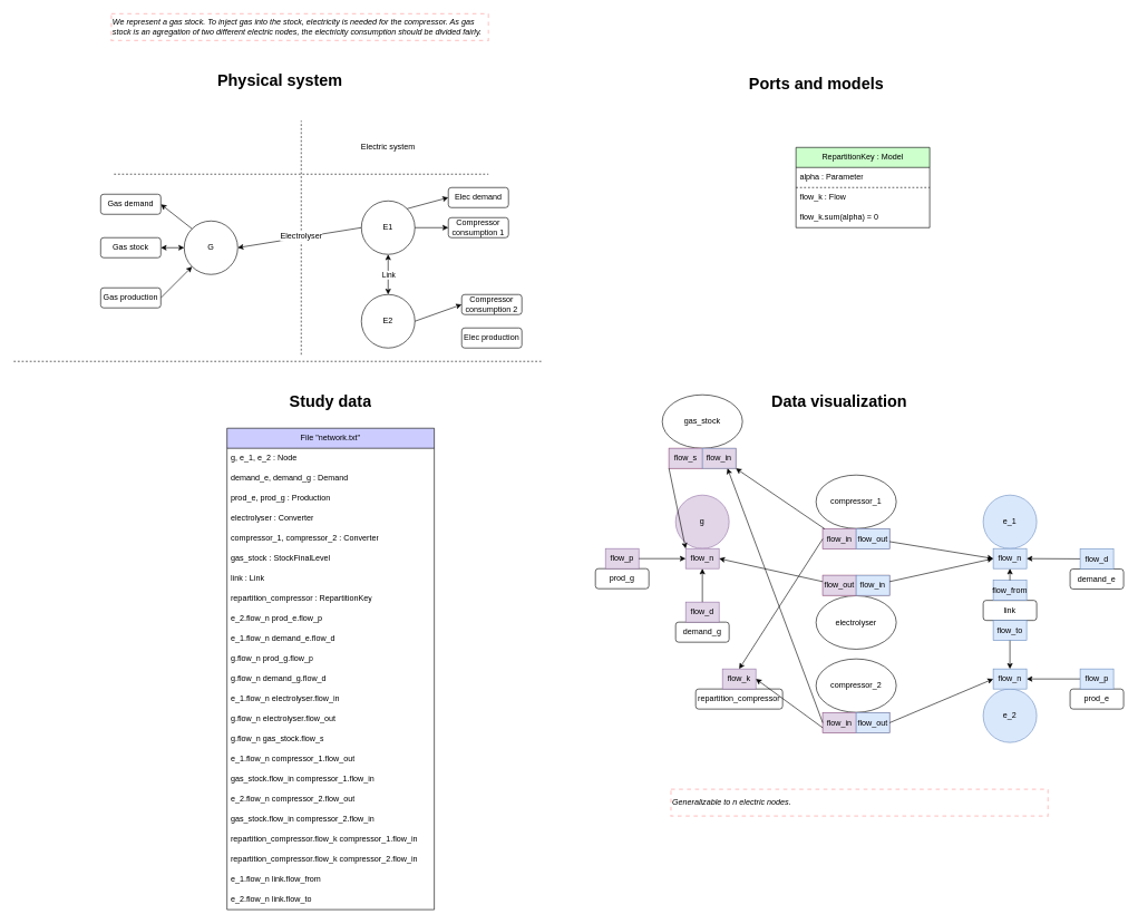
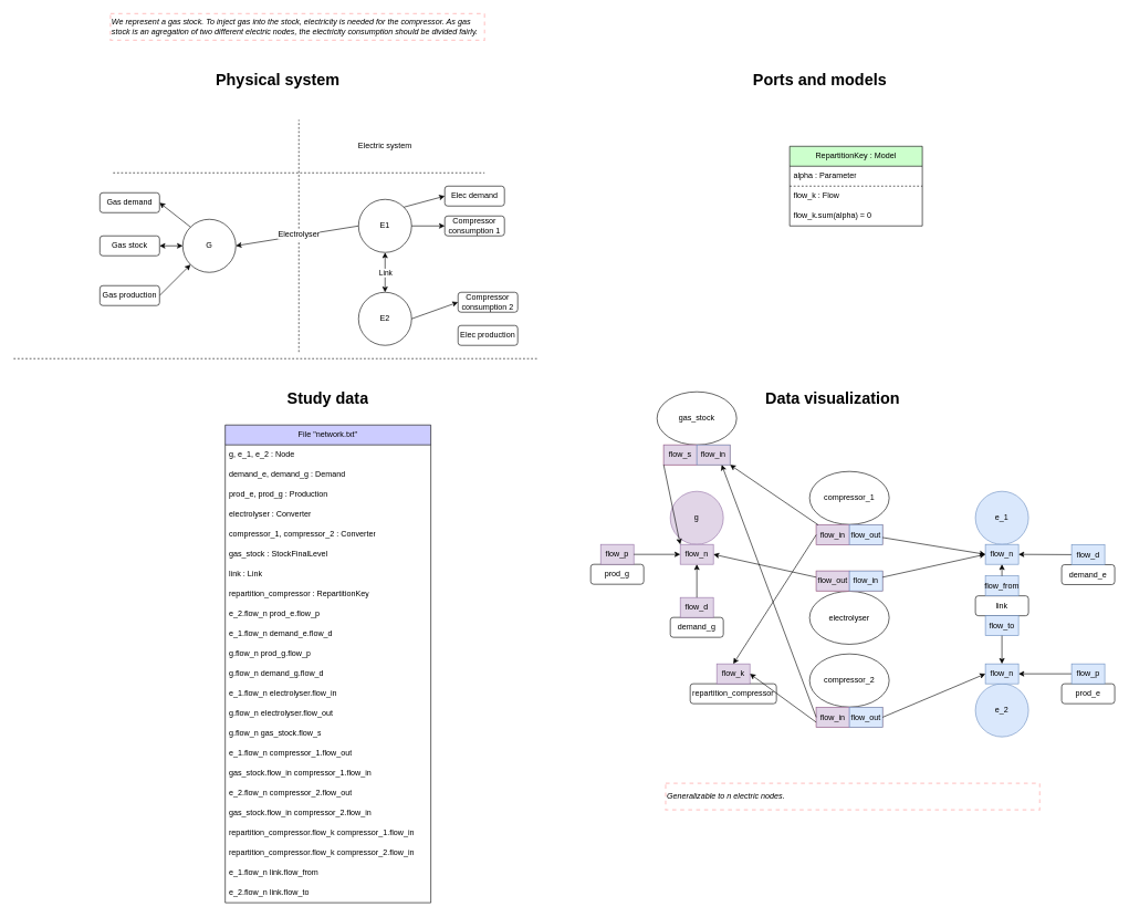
- <mxCell id="17" value="&lt;h1&gt;Ports and models&lt;br&gt;&lt;/h1&gt;" style="text;html=1;strokeColor=none;fillColor=none;spacing=5;spacingTop=-20;whiteSpace=wrap;overflow=hidden;rounded=0;" parent="16" vertex="1"><mxGeometry x="215" y="5" width="250" height="40" as="geometry" /></mxCell>
+ <mxCell id="17" value="&lt;h1&gt;Ports and models&lt;br&gt;&lt;/h1&gt;" style="text;html=1;strokeColor=none;fillColor=none;spacing=5;spacingTop=-20;whiteSpace=wrap;overflow=hidden;rounded=0;" parent="16" vertex="1"><mxGeometry x="230" width="250" height="40" as="geometry" /></mxCell>
